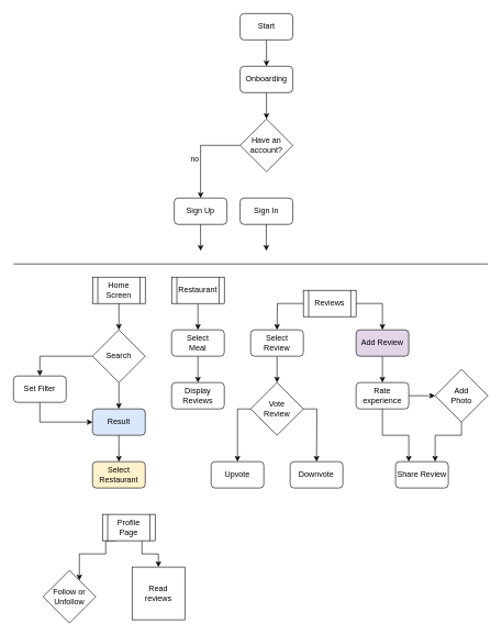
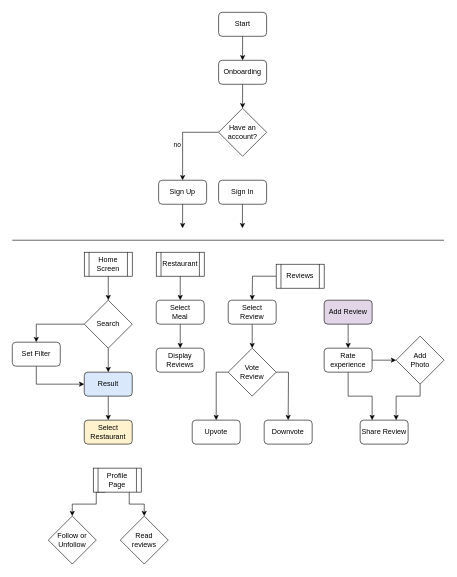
- <mxCell id="30" style="edgeStyle=orthogonalEdgeStyle;rounded=0;orthogonalLoop=1;jettySize=auto;html=1;exitX=1;exitY=0.5;exitDx=0;exitDy=0;entryX=0.5;entryY=0;entryDx=0;entryDy=0;" edge="1" parent="1" source="31" target="40"><mxGeometry relative="1" as="geometry" /></mxCell>
- <mxCell id="51" value="Read &lt;br&gt;reviews" style="whiteSpace=wrap;html=1;rounded=0;" vertex="1" parent="1"><mxGeometry x="200" y="860" width="80" height="80" as="geometry" /></mxCell>
+ <mxCell id="51" value="Read &lt;br&gt;reviews" style="rhombus;whiteSpace=wrap;html=1;" vertex="1" parent="1"><mxGeometry x="200" y="860" width="80" height="80" as="geometry" /></mxCell>
- <mxCell id="50" value="Follow or&lt;br&gt;Unfollow" style="rhombus;whiteSpace=wrap;html=1;" vertex="1" parent="1"><mxGeometry x="65" y="865" width="80" height="80" as="geometry" /></mxCell>
+ <mxCell id="50" value="Follow or&lt;br&gt;Unfollow" style="rhombus;whiteSpace=wrap;html=1;" vertex="1" parent="1"><mxGeometry x="80" y="860" width="80" height="80" as="geometry" /></mxCell>
